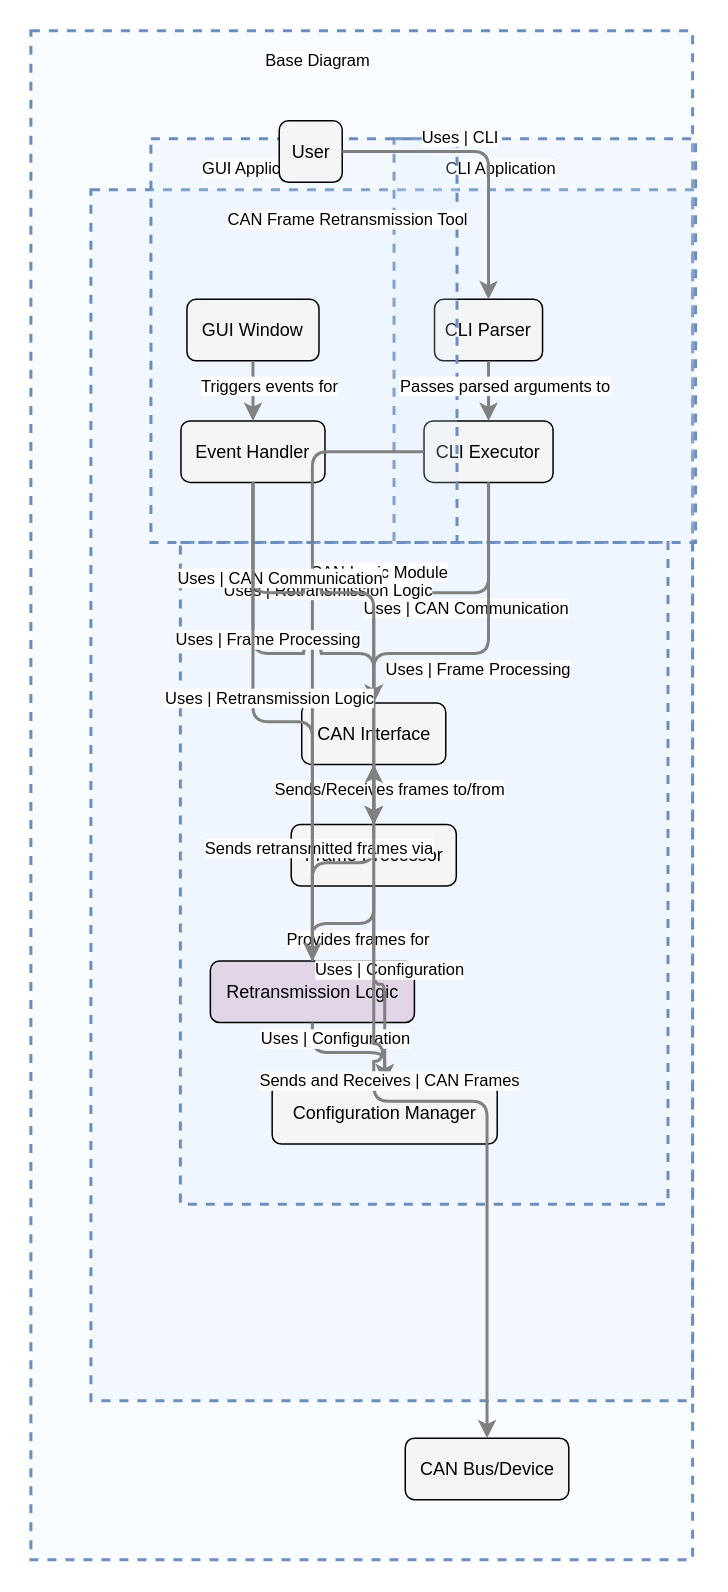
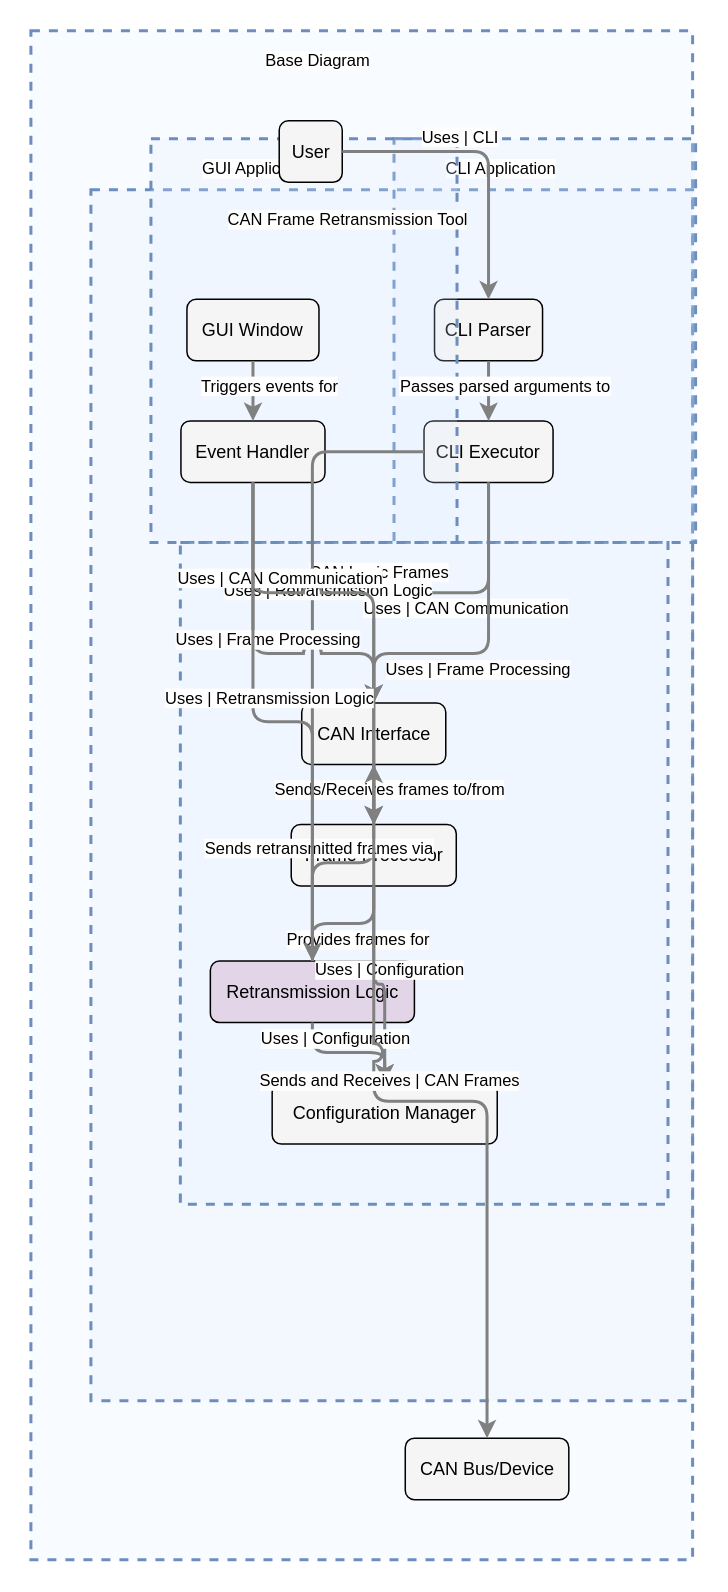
- <mxCell id="7" value="CAN Logic Module" style="edgeLabel;html=1;align=center;verticalAlign=middle;resizable=0;labelBackgroundColor=white;spacing=5" vertex="1" parent="8"><mxGeometry x="67.6" y="243" width="249" height="24" as="geometry" /></mxCell>
+ <mxCell id="7" value="CAN Logic Frames" style="edgeLabel;html=1;align=center;verticalAlign=middle;resizable=0;labelBackgroundColor=white;spacing=5" vertex="1" parent="8"><mxGeometry x="67.6" y="243" width="249" height="24" as="geometry" /></mxCell>
